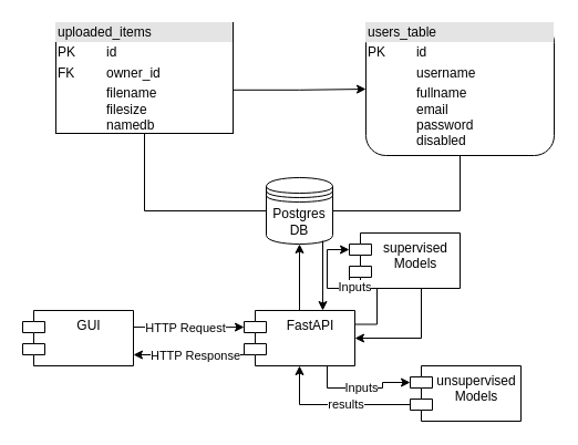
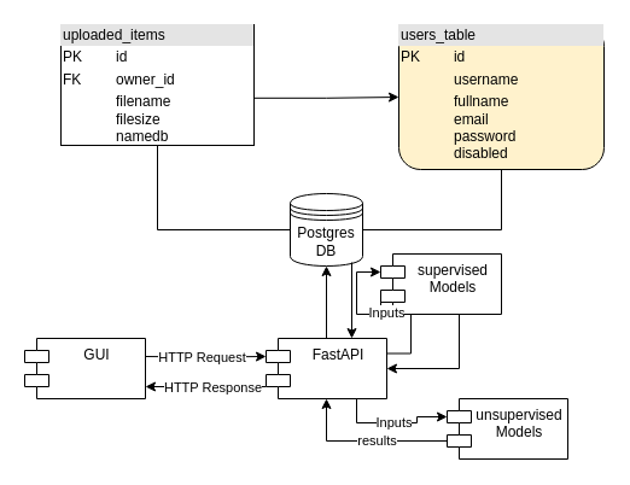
- <mxCell id="16" value="&lt;div style=&quot;box-sizing:border-box;width:100%;background:#e4e4e4;padding:2px;&quot;&gt;users_table&lt;/div&gt;&lt;table style=&quot;width:100%;font-size:1em;&quot; cellpadding=&quot;2&quot; cellspacing=&quot;0&quot;&gt;&lt;tbody&gt;&lt;tr&gt;&lt;td&gt;PK&lt;/td&gt;&lt;td&gt;id&lt;/td&gt;&lt;/tr&gt;&lt;tr&gt;&lt;td&gt;&lt;br&gt;&lt;/td&gt;&lt;td&gt;username&lt;/td&gt;&lt;/tr&gt;&lt;tr&gt;&lt;td&gt;&lt;/td&gt;&lt;td&gt;fullname&lt;br&gt;email&lt;br&gt;password&lt;br&gt;disabled&lt;/td&gt;&lt;/tr&gt;&lt;/tbody&gt;&lt;/table&gt;" style="verticalAlign=top;align=left;overflow=fill;html=1;whiteSpace=wrap;rounded=1;" vertex="1" parent="1"><mxGeometry x="330" y="20" width="170" height="120" as="geometry" /></mxCell>
+ <mxCell id="16" value="&lt;div style=&quot;box-sizing:border-box;width:100%;background:#e4e4e4;padding:2px;&quot;&gt;users_table&lt;/div&gt;&lt;table style=&quot;width:100%;font-size:1em;&quot; cellpadding=&quot;2&quot; cellspacing=&quot;0&quot;&gt;&lt;tbody&gt;&lt;tr&gt;&lt;td&gt;PK&lt;/td&gt;&lt;td&gt;id&lt;/td&gt;&lt;/tr&gt;&lt;tr&gt;&lt;td&gt;&lt;br&gt;&lt;/td&gt;&lt;td&gt;username&lt;/td&gt;&lt;/tr&gt;&lt;tr&gt;&lt;td&gt;&lt;/td&gt;&lt;td&gt;fullname&lt;br&gt;email&lt;br&gt;password&lt;br&gt;disabled&lt;/td&gt;&lt;/tr&gt;&lt;/tbody&gt;&lt;/table&gt;" style="verticalAlign=top;align=left;overflow=fill;html=1;whiteSpace=wrap;rounded=1;fillColor=#fff2cc;" vertex="1" parent="1"><mxGeometry x="330" y="20" width="170" height="120" as="geometry" /></mxCell>
